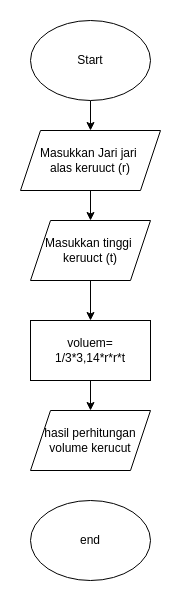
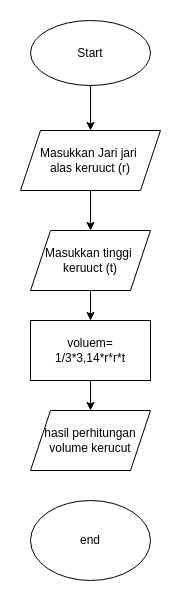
- <mxCell id="3" value="Start" style="ellipse;whiteSpace=wrap;html=1;" vertex="1" parent="1"><mxGeometry x="30" y="20" width="120" height="80" as="geometry" /></mxCell>
+ <mxCell id="3" value="Start" style="ellipse;whiteSpace=wrap;html=1;" vertex="1" parent="1"><mxGeometry x="30" y="20" width="120" height="65" as="geometry" /></mxCell>
- <mxCell id="10" value="Masukkan tinggi&amp;nbsp;&lt;br&gt;keruuct (t)" style="shape=parallelogram;perimeter=parallelogramPerimeter;whiteSpace=wrap;html=1;fixedSize=1;" vertex="1" parent="1"><mxGeometry x="30" y="220" width="120" height="60" as="geometry" /></mxCell>
+ <mxCell id="10" value="Masukkan tinggi&amp;nbsp;&lt;br&gt;keruuct (t)" style="shape=parallelogram;perimeter=parallelogramPerimeter;whiteSpace=wrap;html=1;fixedSize=1;" vertex="1" parent="1"><mxGeometry x="30" y="230" width="120" height="60" as="geometry" /></mxCell>
